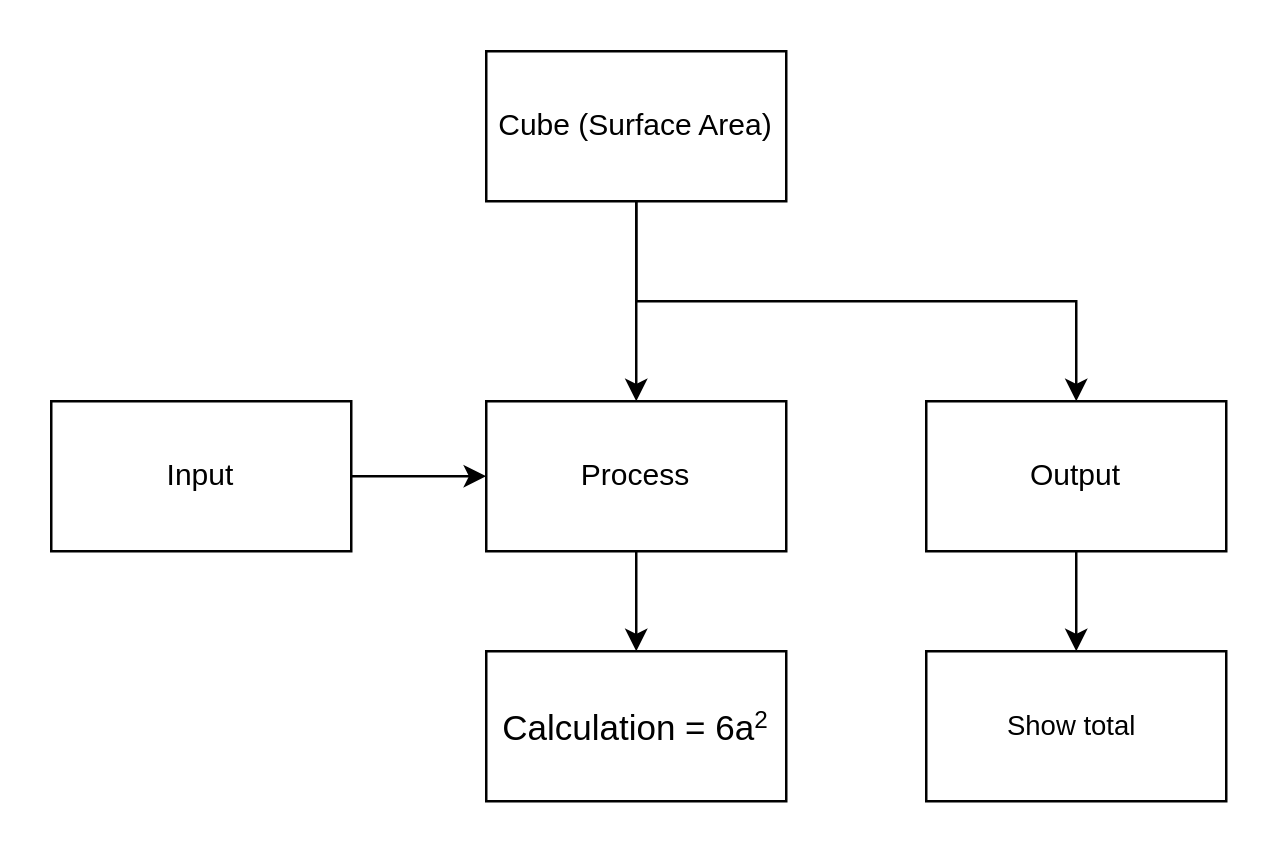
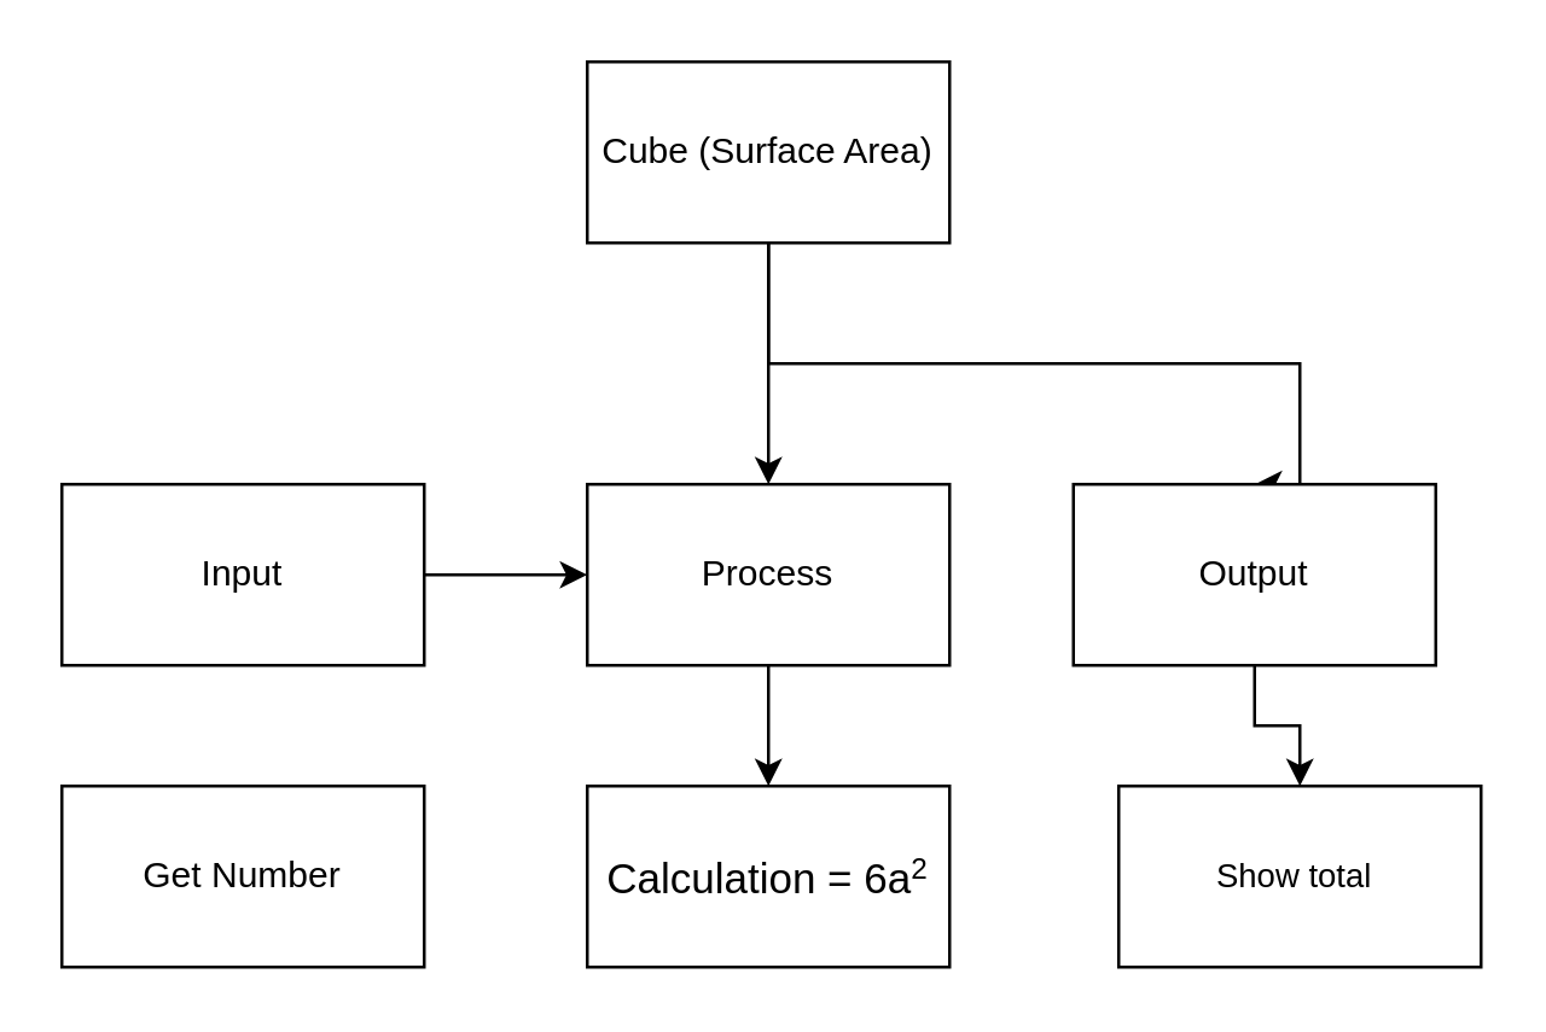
- <mxCell id="10" value="Output" style="rounded=0;whiteSpace=wrap;html=1;" parent="1" vertex="1"><mxGeometry x="370" y="160" width="120" height="60" as="geometry" /></mxCell>
+ <mxCell id="10" value="Output" style="rounded=0;whiteSpace=wrap;html=1;" parent="1" vertex="1"><mxGeometry x="355" y="160" width="120" height="60" as="geometry" /></mxCell>
+ <mxCell id="11" value="Get Number" style="rounded=0;whiteSpace=wrap;html=1;" parent="1" vertex="1"><mxGeometry x="20" y="260" width="120" height="60" as="geometry" /></mxCell>
